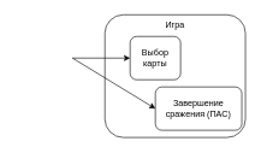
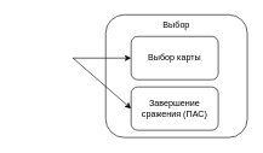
- <mxCell id="2" value="Игра" style="rounded=1;whiteSpace=wrap;html=1;fillColor=none;verticalAlign=top;" vertex="1" parent="1"><mxGeometry x="145" y="20" width="195" height="170" as="geometry" /></mxCell>
+ <mxCell id="2" value="Выбор" style="rounded=1;whiteSpace=wrap;html=1;fillColor=none;verticalAlign=top;" vertex="1" parent="1"><mxGeometry x="145" y="20" width="195" height="170" as="geometry" /></mxCell>
- <mxCell id="3" value="Выбор карты" style="rounded=1;whiteSpace=wrap;html=1;" vertex="1" parent="1"><mxGeometry x="180" y="50" width="70" height="60" as="geometry" /></mxCell>
+ <mxCell id="3" value="Выбор карты" style="rounded=1;whiteSpace=wrap;html=1;" vertex="1" parent="1"><mxGeometry x="180" y="50" width="120" height="60" as="geometry" /></mxCell>
- <mxCell id="4" value="Завершение сражения (ПАС)" style="rounded=1;whiteSpace=wrap;html=1;" vertex="1" parent="1"><mxGeometry x="215" y="120" width="120" height="60" as="geometry" /></mxCell>
+ <mxCell id="4" value="Завершение сражения (ПАС)" style="rounded=1;whiteSpace=wrap;html=1;" vertex="1" parent="1"><mxGeometry x="180" y="120" width="120" height="60" as="geometry" /></mxCell>
